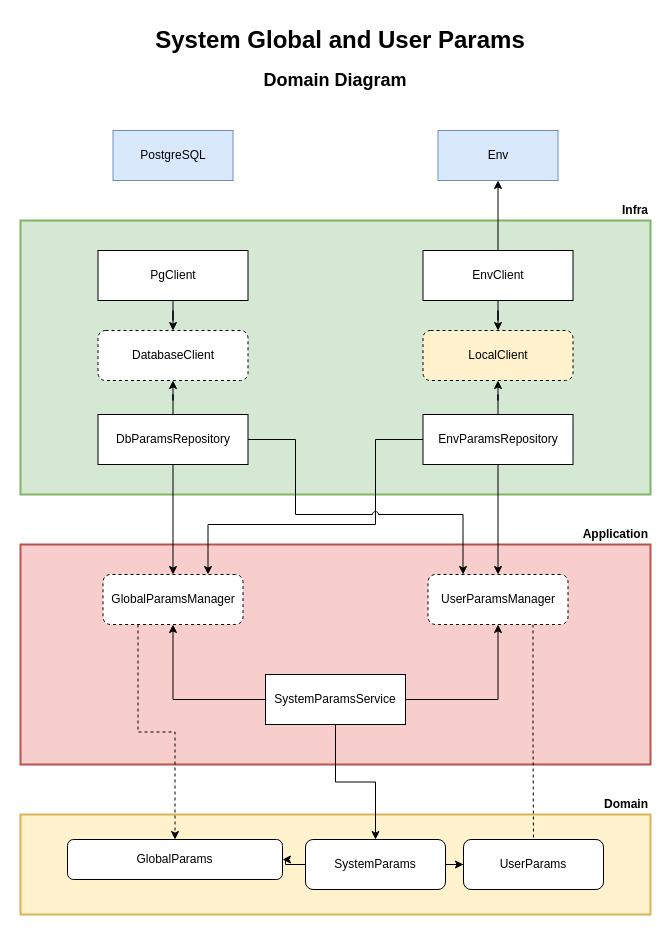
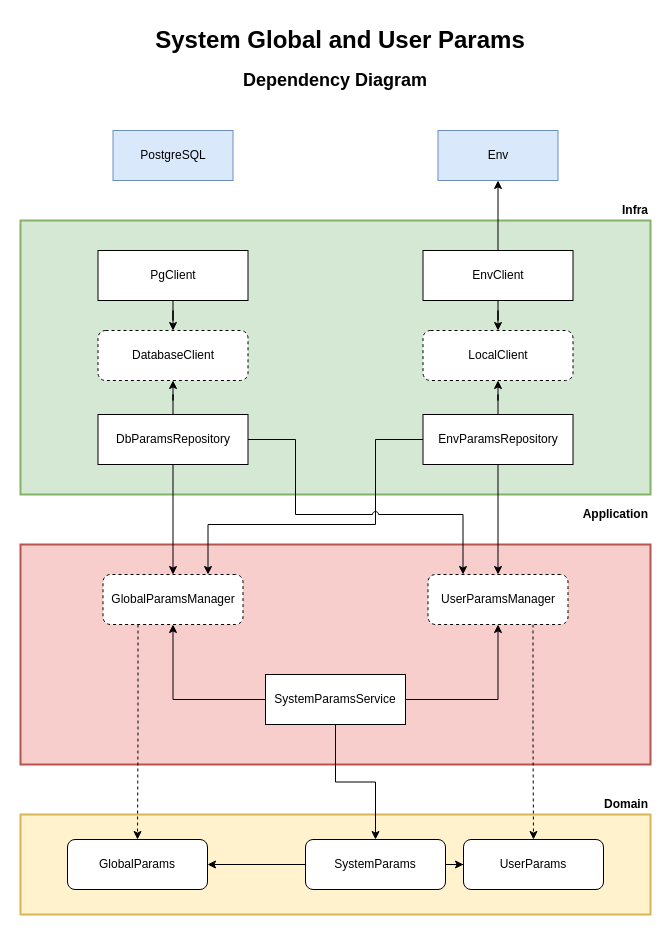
- <mxCell id="18" value="Domain Diagram" style="text;html=1;strokeColor=none;fillColor=none;align=center;verticalAlign=middle;whiteSpace=wrap;rounded=0;fontSize=18;fontStyle=1" parent="1" vertex="1"><mxGeometry x="115" y="60" width="440" height="40" as="geometry" /></mxCell>
+ <mxCell id="18" value="Dependency Diagram" style="text;html=1;strokeColor=none;fillColor=none;align=center;verticalAlign=middle;whiteSpace=wrap;rounded=0;fontSize=18;fontStyle=1" parent="1" vertex="1"><mxGeometry x="115" y="60" width="440" height="40" as="geometry" /></mxCell>
- <mxCell id="38" value="LocalClient" style="rounded=1;whiteSpace=wrap;html=1;glass=0;shadow=0;points=[[0,0,0,0,0],[0,0.25,0,0,0],[0,0.5,0,0,0],[0,0.75,0,0,0],[0,1,0,0,0],[0.13,0,0,0,0],[0.25,0,0,0,0],[0.25,1,0,0,0],[0.38,0,0,0,0],[0.5,0,0,0,0],[0.5,1,0,0,0],[0.62,0,0,0,0],[0.75,0,0,0,0],[0.75,1,0,0,0],[0.88,0,0,0,0],[1,0,0,0,0],[1,0.25,0,0,0],[1,0.5,0,0,0],[1,0.75,0,0,0],[1,1,0,0,0]];rotation=0;dashed=1;fillColor=#fff2cc;" parent="1" vertex="1"><mxGeometry x="422.5" y="330" width="150" height="50" as="geometry" /></mxCell>
+ <mxCell id="38" value="LocalClient" style="rounded=1;whiteSpace=wrap;html=1;glass=0;shadow=0;points=[[0,0,0,0,0],[0,0.25,0,0,0],[0,0.5,0,0,0],[0,0.75,0,0,0],[0,1,0,0,0],[0.13,0,0,0,0],[0.25,0,0,0,0],[0.25,1,0,0,0],[0.38,0,0,0,0],[0.5,0,0,0,0],[0.5,1,0,0,0],[0.62,0,0,0,0],[0.75,0,0,0,0],[0.75,1,0,0,0],[0.88,0,0,0,0],[1,0,0,0,0],[1,0.25,0,0,0],[1,0.5,0,0,0],[1,0.75,0,0,0],[1,1,0,0,0]];rotation=0;dashed=1;" parent="1" vertex="1"><mxGeometry x="422.5" y="330" width="150" height="50" as="geometry" /></mxCell>
- <mxCell id="9" value="&lt;b style=&quot;font-size: 12px;&quot;&gt;&lt;font style=&quot;font-size: 12px;&quot;&gt;Application&lt;/font&gt;&lt;/b&gt;" style="text;html=1;strokeColor=none;fillColor=none;align=right;verticalAlign=middle;whiteSpace=wrap;rounded=0;fontSize=12;" parent="1" vertex="1"><mxGeometry x="550" y="524" width="100" height="20" as="geometry" /></mxCell>
+ <mxCell id="9" value="&lt;b style=&quot;font-size: 12px;&quot;&gt;&lt;font style=&quot;font-size: 12px;&quot;&gt;Application&lt;/font&gt;&lt;/b&gt;" style="text;html=1;strokeColor=none;fillColor=none;align=right;verticalAlign=middle;whiteSpace=wrap;rounded=0;fontSize=12;" parent="1" vertex="1"><mxGeometry x="550" y="504" width="100" height="20" as="geometry" /></mxCell>
- <mxCell id="27" style="edgeStyle=orthogonalEdgeStyle;rounded=0;orthogonalLoop=1;jettySize=auto;html=1;entryX=0.5;entryY=0;entryDx=0;entryDy=0;exitX=0.75;exitY=1;exitDx=0;exitDy=0;dashed=1;endArrow=none;" parent="1" source="28" target="30" edge="1"><mxGeometry relative="1" as="geometry" /></mxCell>
+ <mxCell id="27" style="edgeStyle=orthogonalEdgeStyle;rounded=0;orthogonalLoop=1;jettySize=auto;html=1;entryX=0.5;entryY=0;entryDx=0;entryDy=0;exitX=0.75;exitY=1;exitDx=0;exitDy=0;dashed=1;" parent="1" source="28" target="30" edge="1"><mxGeometry relative="1" as="geometry" /></mxCell>
- <mxCell id="29" value="GlobalParams" style="rounded=1;whiteSpace=wrap;html=1;" parent="1" vertex="1"><mxGeometry x="67" y="839" width="215" height="40" as="geometry" /></mxCell>
+ <mxCell id="29" value="GlobalParams" style="rounded=1;whiteSpace=wrap;html=1;" parent="1" vertex="1"><mxGeometry x="67" y="839" width="140" height="50" as="geometry" /></mxCell>
